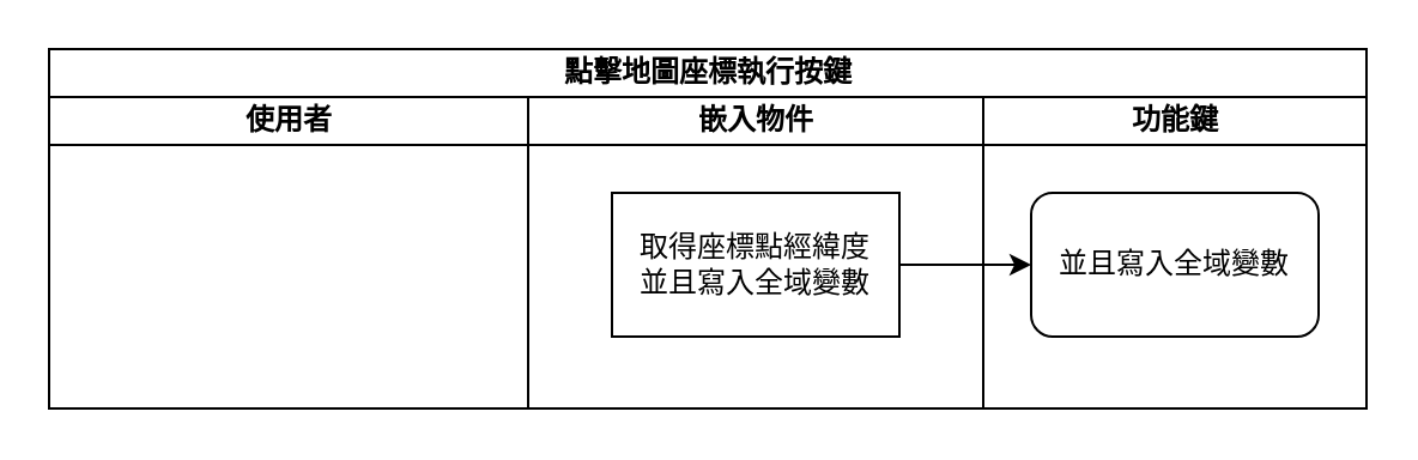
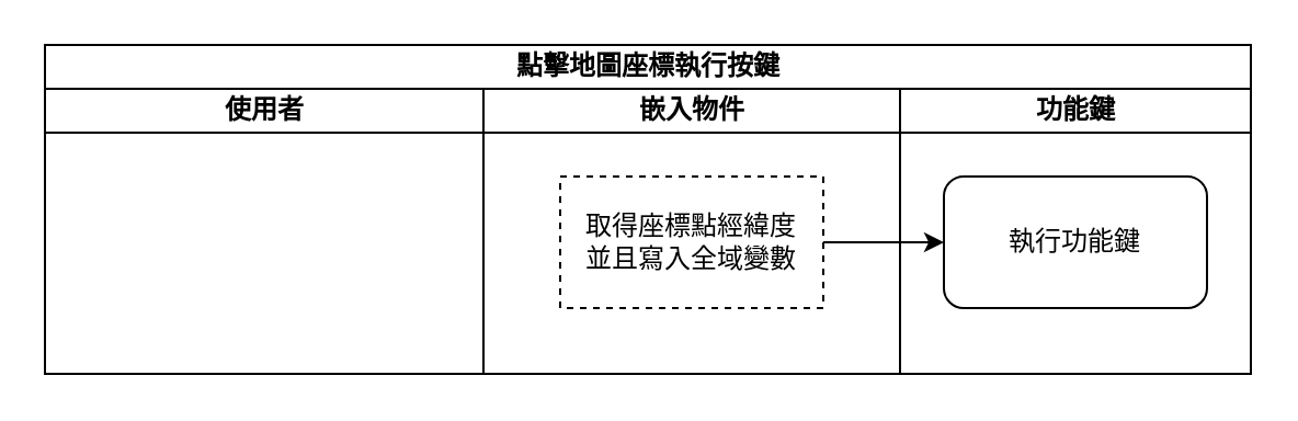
- <mxCell id="5" value="取得座標點經緯度&lt;br&gt;並且寫入全域變數" style="rounded=0;whiteSpace=wrap;html=1;" vertex="1" parent="4"><mxGeometry x="35" y="40" width="120" height="60" as="geometry" /></mxCell>
+ <mxCell id="5" value="取得座標點經緯度&lt;br&gt;並且寫入全域變數" style="rounded=0;whiteSpace=wrap;html=1;dashed=1;" vertex="1" parent="4"><mxGeometry x="35" y="40" width="120" height="60" as="geometry" /></mxCell>
- <mxCell id="7" value="並且寫入全域變數" style="rounded=1;whiteSpace=wrap;html=1;" vertex="1" parent="6"><mxGeometry x="20" y="40" width="120" height="60" as="geometry" /></mxCell>
+ <mxCell id="7" value="執行功能鍵" style="rounded=1;whiteSpace=wrap;html=1;" vertex="1" parent="6"><mxGeometry x="20" y="40" width="120" height="60" as="geometry" /></mxCell>
